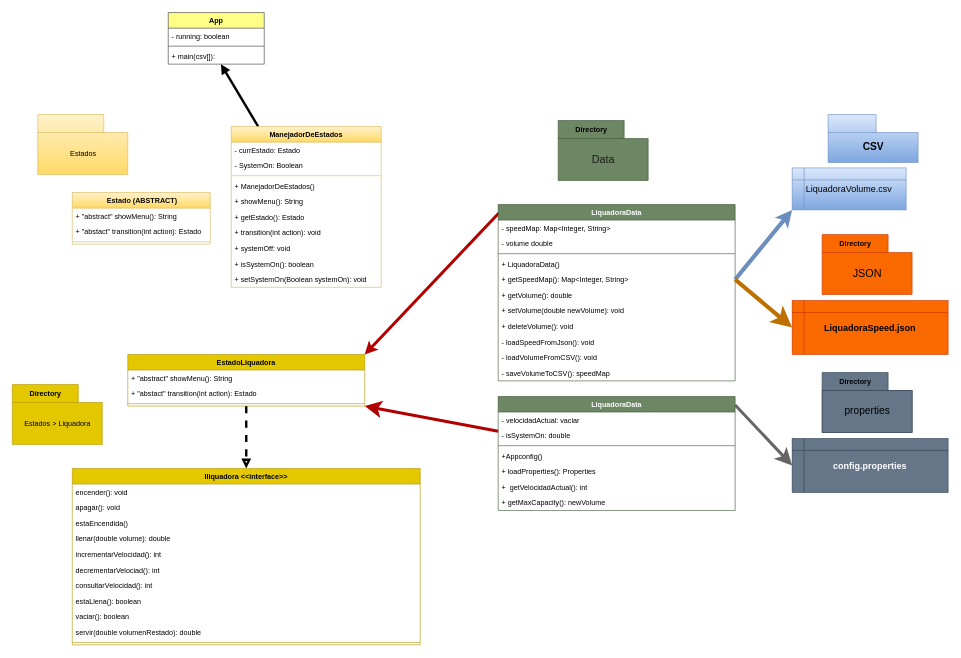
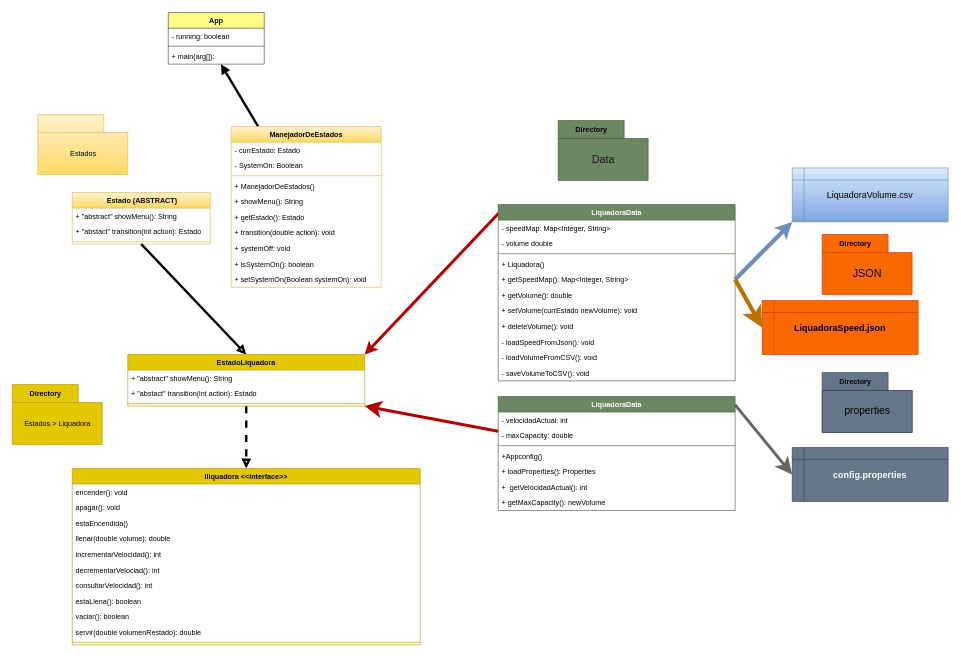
- <mxCell id="5" value="+ main(csv[]): " style="text;strokeColor=none;fillColor=none;align=left;verticalAlign=top;spacingLeft=4;spacingRight=4;overflow=hidden;rotatable=0;points=[[0,0.5],[1,0.5]];portConstraint=eastwest;" parent="2" vertex="1"><mxGeometry y="60" width="160" height="26" as="geometry" /></mxCell>
+ <mxCell id="5" value="+ main(arg[]): " style="text;strokeColor=none;fillColor=none;align=left;verticalAlign=top;spacingLeft=4;spacingRight=4;overflow=hidden;rotatable=0;points=[[0,0.5],[1,0.5]];portConstraint=eastwest;" parent="2" vertex="1"><mxGeometry y="60" width="160" height="26" as="geometry" /></mxCell>
- <mxCell id="70" value="&lt;font style=&quot;font-size: 17px;&quot; color=&quot;#000000&quot;&gt;CSV&lt;/font&gt;" style="shape=folder;fontStyle=1;tabWidth=80;tabHeight=30;tabPosition=left;html=1;boundedLbl=1;fillColor=#dae8fc;gradientColor=#7ea6e0;strokeColor=#6c8ebf;" vertex="1" parent="1"><mxGeometry x="1380" y="190" width="150" height="80" as="geometry" /></mxCell>
- <mxCell id="54" value="&lt;font color=&quot;#000000&quot; style=&quot;font-size: 15px;&quot;&gt;LiquadoraVolume.csv&lt;/font&gt;" style="shape=internalStorage;whiteSpace=wrap;html=1;backgroundOutline=1;fillColor=#dae8fc;strokeColor=#6c8ebf;gradientColor=#7ea6e0;" parent="1" vertex="1"><mxGeometry x="1320" y="279" width="190" height="70" as="geometry" /></mxCell>
+ <mxCell id="54" value="&lt;font color=&quot;#000000&quot; style=&quot;font-size: 15px;&quot;&gt;LiquadoraVolume.csv&lt;/font&gt;" style="shape=internalStorage;whiteSpace=wrap;html=1;backgroundOutline=1;fillColor=#dae8fc;strokeColor=#6c8ebf;gradientColor=#7ea6e0;" parent="1" vertex="1"><mxGeometry x="1320" y="279" width="260" height="90" as="geometry" /></mxCell>
- <mxCell id="18" value="+ transition(int action): void" style="text;strokeColor=none;fillColor=none;align=left;verticalAlign=top;spacingLeft=4;spacingRight=4;overflow=hidden;rotatable=0;points=[[0,0.5],[1,0.5]];portConstraint=eastwest;" parent="11" vertex="1"><mxGeometry y="164" width="250" height="26" as="geometry" /></mxCell>
+ <mxCell id="18" value="+ transition(double action): void" style="text;strokeColor=none;fillColor=none;align=left;verticalAlign=top;spacingLeft=4;spacingRight=4;overflow=hidden;rotatable=0;points=[[0,0.5],[1,0.5]];portConstraint=eastwest;" parent="11" vertex="1"><mxGeometry y="164" width="250" height="26" as="geometry" /></mxCell>
- <mxCell id="45" value="+ LiquadoraData()" style="text;strokeColor=none;fillColor=none;align=left;verticalAlign=top;spacingLeft=4;spacingRight=4;overflow=hidden;rotatable=0;points=[[0,0.5],[1,0.5]];portConstraint=eastwest;" parent="41" vertex="1"><mxGeometry y="86" width="395" height="26" as="geometry" /></mxCell>
+ <mxCell id="45" value="+ Liquadora()" style="text;strokeColor=none;fillColor=none;align=left;verticalAlign=top;spacingLeft=4;spacingRight=4;overflow=hidden;rotatable=0;points=[[0,0.5],[1,0.5]];portConstraint=eastwest;" parent="41" vertex="1"><mxGeometry y="86" width="395" height="26" as="geometry" /></mxCell>
+ <mxCell id="23" style="edgeStyle=none;html=1;entryX=0.5;entryY=0;entryDx=0;entryDy=0;strokeWidth=4;endArrow=block;endFill=0;exitX=0.5;exitY=1;exitDx=0;exitDy=0;" parent="1" source="6" target="24" edge="1"><mxGeometry relative="1" as="geometry"><mxPoint x="140" y="440" as="sourcePoint" /></mxGeometry></mxCell>
- <mxCell id="48" value="+ setVolume(double newVolume): void" style="text;strokeColor=none;fillColor=none;align=left;verticalAlign=top;spacingLeft=4;spacingRight=4;overflow=hidden;rotatable=0;points=[[0,0.5],[1,0.5]];portConstraint=eastwest;" parent="41" vertex="1"><mxGeometry y="164" width="395" height="26" as="geometry" /></mxCell>
+ <mxCell id="48" value="+ setVolume(currEstado newVolume): void" style="text;strokeColor=none;fillColor=none;align=left;verticalAlign=top;spacingLeft=4;spacingRight=4;overflow=hidden;rotatable=0;points=[[0,0.5],[1,0.5]];portConstraint=eastwest;" parent="41" vertex="1"><mxGeometry y="164" width="395" height="26" as="geometry" /></mxCell>
- <mxCell id="55" value="&lt;b&gt;&lt;font style=&quot;font-size: 15px;&quot;&gt;LiquadoraSpeed.json&lt;/font&gt;&lt;/b&gt;" style="shape=internalStorage;whiteSpace=wrap;html=1;backgroundOutline=1;fillColor=#fa6800;strokeColor=#C73500;fontColor=#000000;" parent="1" vertex="1"><mxGeometry x="1320" y="500" width="260" height="90" as="geometry" /></mxCell>
+ <mxCell id="55" value="&lt;b&gt;&lt;font style=&quot;font-size: 15px;&quot;&gt;LiquadoraSpeed.json&lt;/font&gt;&lt;/b&gt;" style="shape=internalStorage;whiteSpace=wrap;html=1;backgroundOutline=1;fillColor=#fa6800;strokeColor=#C73500;fontColor=#000000;" parent="1" vertex="1"><mxGeometry x="1270" y="500" width="260" height="90" as="geometry" /></mxCell>
- <mxCell id="52" value="- saveVolumeToCSV(): speedMap" style="text;strokeColor=none;fillColor=none;align=left;verticalAlign=top;spacingLeft=4;spacingRight=4;overflow=hidden;rotatable=0;points=[[0,0.5],[1,0.5]];portConstraint=eastwest;" parent="41" vertex="1"><mxGeometry y="268" width="395" height="26" as="geometry" /></mxCell>
+ <mxCell id="52" value="- saveVolumeToCSV(): void" style="text;strokeColor=none;fillColor=none;align=left;verticalAlign=top;spacingLeft=4;spacingRight=4;overflow=hidden;rotatable=0;points=[[0,0.5],[1,0.5]];portConstraint=eastwest;" parent="41" vertex="1"><mxGeometry y="268" width="395" height="26" as="geometry" /></mxCell>
- <mxCell id="60" value="- velocidadActual: vaciar" style="text;strokeColor=none;fillColor=none;align=left;verticalAlign=top;spacingLeft=4;spacingRight=4;overflow=hidden;rotatable=0;points=[[0,0.5],[1,0.5]];portConstraint=eastwest;" parent="59" vertex="1"><mxGeometry y="26" width="395" height="26" as="geometry" /></mxCell>
+ <mxCell id="60" value="- velocidadActual: int" style="text;strokeColor=none;fillColor=none;align=left;verticalAlign=top;spacingLeft=4;spacingRight=4;overflow=hidden;rotatable=0;points=[[0,0.5],[1,0.5]];portConstraint=eastwest;" parent="59" vertex="1"><mxGeometry y="26" width="395" height="26" as="geometry" /></mxCell>
- <mxCell id="61" value="- isSystemOn: double" style="text;strokeColor=none;fillColor=none;align=left;verticalAlign=top;spacingLeft=4;spacingRight=4;overflow=hidden;rotatable=0;points=[[0,0.5],[1,0.5]];portConstraint=eastwest;" parent="59" vertex="1"><mxGeometry y="52" width="395" height="26" as="geometry" /></mxCell>
+ <mxCell id="61" value="- maxCapacity: double" style="text;strokeColor=none;fillColor=none;align=left;verticalAlign=top;spacingLeft=4;spacingRight=4;overflow=hidden;rotatable=0;points=[[0,0.5],[1,0.5]];portConstraint=eastwest;" parent="59" vertex="1"><mxGeometry y="52" width="395" height="26" as="geometry" /></mxCell>
- <mxCell id="67" value="&lt;b&gt;&lt;font style=&quot;font-size: 15px;&quot;&gt;config.properties&lt;/font&gt;&lt;/b&gt;" style="shape=internalStorage;whiteSpace=wrap;html=1;backgroundOutline=1;fillColor=#647687;strokeColor=#314354;fontColor=#ffffff;" parent="1" vertex="1"><mxGeometry x="1320" y="730" width="260" height="90" as="geometry" /></mxCell>
+ <mxCell id="67" value="&lt;b&gt;&lt;font style=&quot;font-size: 15px;&quot;&gt;config.properties&lt;/font&gt;&lt;/b&gt;" style="shape=internalStorage;whiteSpace=wrap;html=1;backgroundOutline=1;fillColor=#647687;strokeColor=#314354;fontColor=#ffffff;" parent="1" vertex="1"><mxGeometry x="1320" y="745" width="260" height="90" as="geometry" /></mxCell>
